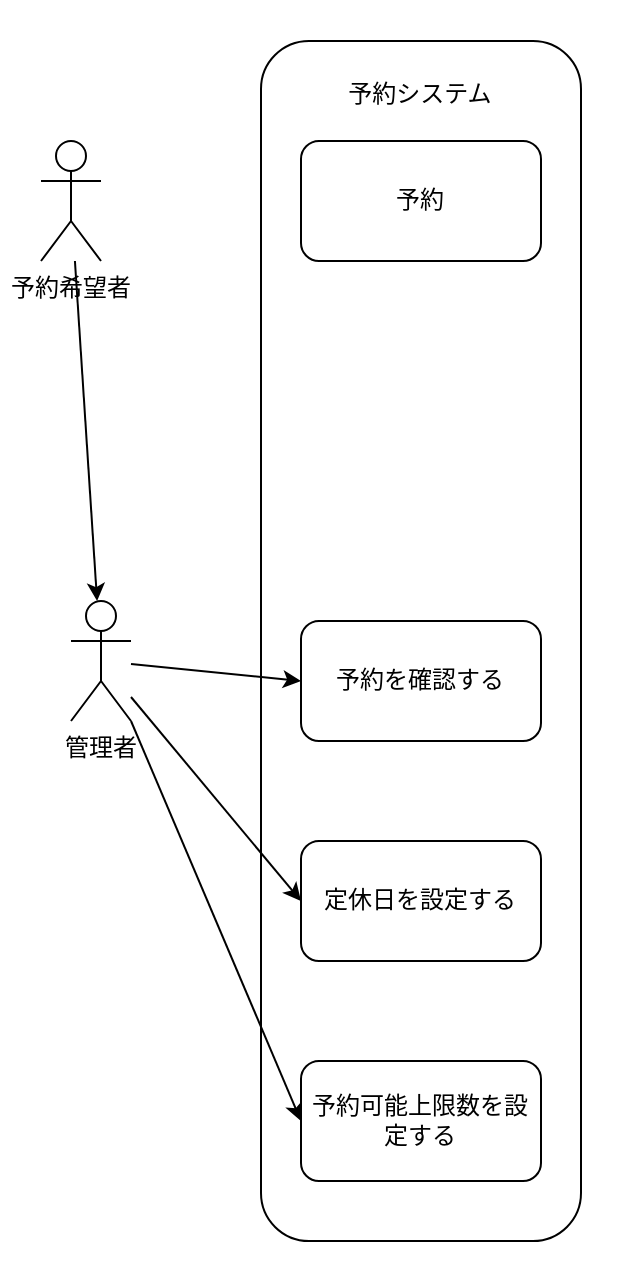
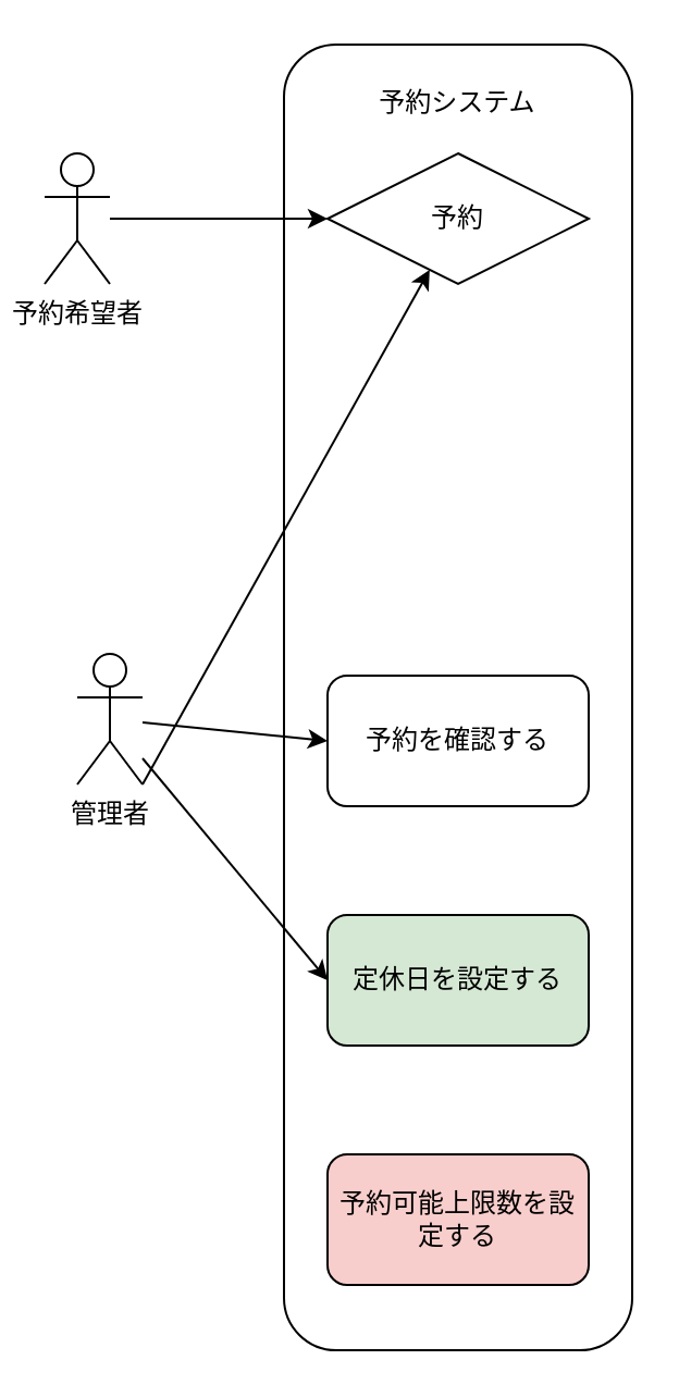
- <mxCell id="4" value="予約" style="rounded=1;whiteSpace=wrap;html=1;" vertex="1" parent="1"><mxGeometry x="150" y="70" width="120" height="60" as="geometry" /></mxCell>
+ <mxCell id="4" value="予約" style="rhombus;whiteSpace=wrap;html=1;" vertex="1" parent="1"><mxGeometry x="150" y="70" width="120" height="60" as="geometry" /></mxCell>
- <mxCell id="5" style="edgeStyle=none;html=1;" edge="1" parent="1" source="2" target="9"><mxGeometry relative="1" as="geometry" /></mxCell>
+ <mxCell id="5" style="edgeStyle=none;html=1;entryX=0;entryY=0.5;entryDx=0;entryDy=0;" edge="1" parent="1" source="2" target="4"><mxGeometry relative="1" as="geometry" /></mxCell>
- <mxCell id="11" value="定休日を設定する" style="rounded=1;whiteSpace=wrap;html=1;" vertex="1" parent="1"><mxGeometry x="150" y="420" width="120" height="60" as="geometry" /></mxCell>
+ <mxCell id="11" value="定休日を設定する" style="rounded=1;whiteSpace=wrap;html=1;fillColor=#d5e8d4;" vertex="1" parent="1"><mxGeometry x="150" y="420" width="120" height="60" as="geometry" /></mxCell>
- <mxCell id="8" style="edgeStyle=none;html=1;exitX=1;exitY=1;exitDx=0;exitDy=0;exitPerimeter=0;entryX=0;entryY=0.5;entryDx=0;entryDy=0;" edge="1" parent="1" source="9" target="12"><mxGeometry relative="1" as="geometry" /></mxCell>
+ <mxCell id="8" style="edgeStyle=none;html=1;exitX=1;exitY=1;exitDx=0;exitDy=0;exitPerimeter=0;" edge="1" parent="1" source="9" target="4"><mxGeometry relative="1" as="geometry" /></mxCell>
- <mxCell id="12" value="予約可能上限数を設定する" style="rounded=1;whiteSpace=wrap;html=1;" vertex="1" parent="1"><mxGeometry x="150" y="530" width="120" height="60" as="geometry" /></mxCell>
+ <mxCell id="12" value="予約可能上限数を設定する" style="rounded=1;whiteSpace=wrap;html=1;fillColor=#f8cecc;" vertex="1" parent="1"><mxGeometry x="150" y="530" width="120" height="60" as="geometry" /></mxCell>
